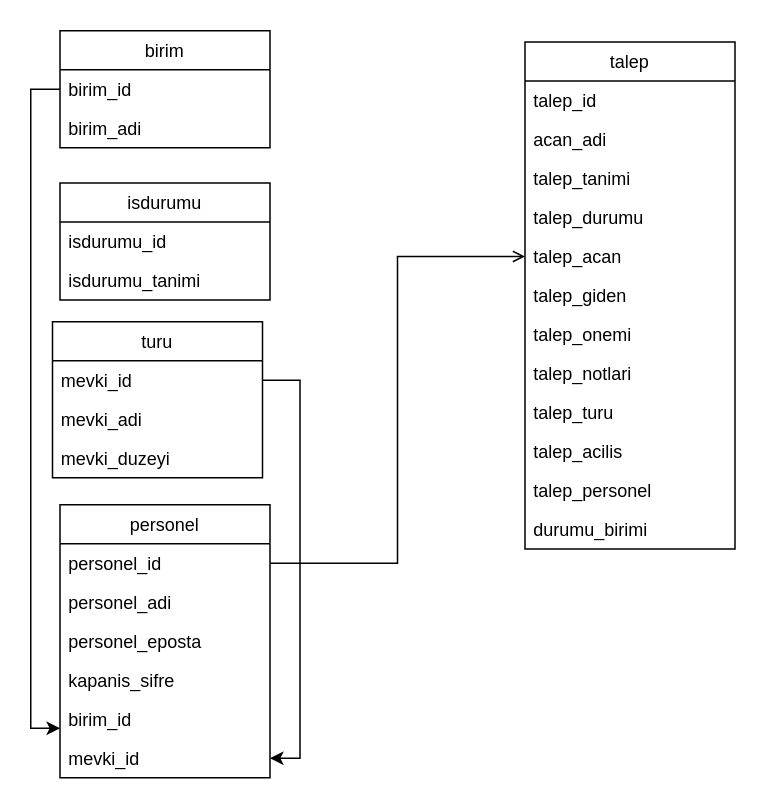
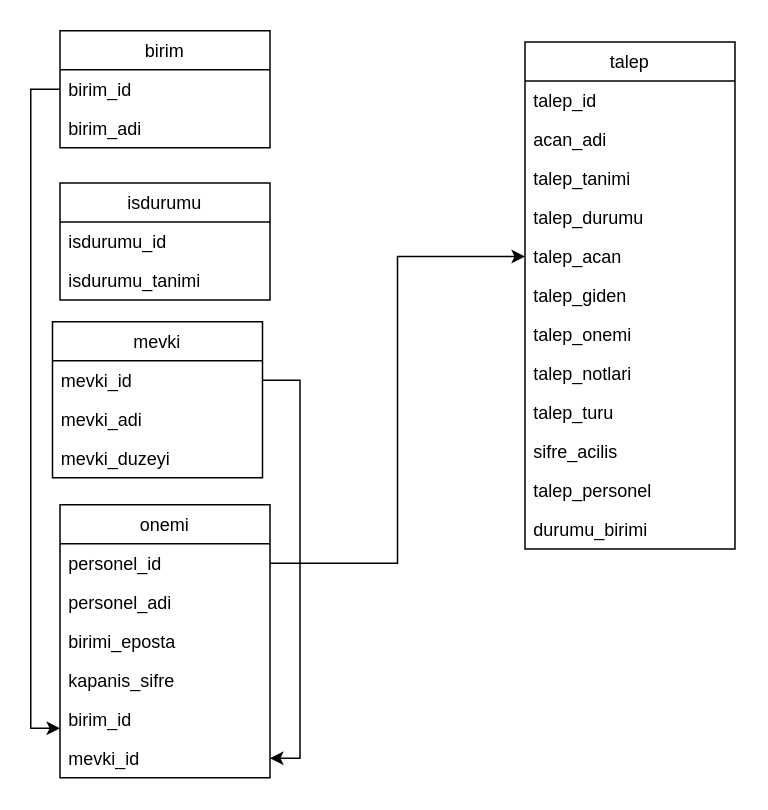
- <mxCell id="34" style="edgeStyle=orthogonalEdgeStyle;rounded=0;orthogonalLoop=1;jettySize=auto;html=1;endArrow=open;" edge="1" parent="1" source="13" target="24"><mxGeometry relative="1" as="geometry" /></mxCell>
+ <mxCell id="34" style="edgeStyle=orthogonalEdgeStyle;rounded=0;orthogonalLoop=1;jettySize=auto;html=1;" edge="1" parent="1" source="13" target="24"><mxGeometry relative="1" as="geometry" /></mxCell>
- <mxCell id="8" value="turu" style="swimlane;fontStyle=0;childLayout=stackLayout;horizontal=1;startSize=26;fillColor=none;horizontalStack=0;resizeParent=1;resizeParentMax=0;resizeLast=0;collapsible=1;marginBottom=0;" parent="1" vertex="1"><mxGeometry x="34.5" y="214" width="140" height="104" as="geometry" /></mxCell>
+ <mxCell id="8" value="mevki" style="swimlane;fontStyle=0;childLayout=stackLayout;horizontal=1;startSize=26;fillColor=none;horizontalStack=0;resizeParent=1;resizeParentMax=0;resizeLast=0;collapsible=1;marginBottom=0;" parent="1" vertex="1"><mxGeometry x="34.5" y="214" width="140" height="104" as="geometry" /></mxCell>
- <mxCell id="29" value="talep_acilis&#10;" style="text;strokeColor=none;fillColor=none;align=left;verticalAlign=top;spacingLeft=4;spacingRight=4;overflow=hidden;rotatable=0;points=[[0,0.5],[1,0.5]];portConstraint=eastwest;" vertex="1" parent="19"><mxGeometry y="260" width="140" height="26" as="geometry" /></mxCell>
+ <mxCell id="29" value="sifre_acilis&#10;" style="text;strokeColor=none;fillColor=none;align=left;verticalAlign=top;spacingLeft=4;spacingRight=4;overflow=hidden;rotatable=0;points=[[0,0.5],[1,0.5]];portConstraint=eastwest;" vertex="1" parent="19"><mxGeometry y="260" width="140" height="26" as="geometry" /></mxCell>
- <mxCell id="12" value="personel" style="swimlane;fontStyle=0;childLayout=stackLayout;horizontal=1;startSize=26;fillColor=none;horizontalStack=0;resizeParent=1;resizeParentMax=0;resizeLast=0;collapsible=1;marginBottom=0;" parent="1" vertex="1"><mxGeometry x="39.5" y="336" width="140" height="182" as="geometry" /></mxCell>
+ <mxCell id="12" value="onemi" style="swimlane;fontStyle=0;childLayout=stackLayout;horizontal=1;startSize=26;fillColor=none;horizontalStack=0;resizeParent=1;resizeParentMax=0;resizeLast=0;collapsible=1;marginBottom=0;" parent="1" vertex="1"><mxGeometry x="39.5" y="336" width="140" height="182" as="geometry" /></mxCell>
- <mxCell id="15" value="personel_eposta" style="text;strokeColor=none;fillColor=none;align=left;verticalAlign=top;spacingLeft=4;spacingRight=4;overflow=hidden;rotatable=0;points=[[0,0.5],[1,0.5]];portConstraint=eastwest;" parent="12" vertex="1"><mxGeometry y="78" width="140" height="26" as="geometry" /></mxCell>
+ <mxCell id="15" value="birimi_eposta" style="text;strokeColor=none;fillColor=none;align=left;verticalAlign=top;spacingLeft=4;spacingRight=4;overflow=hidden;rotatable=0;points=[[0,0.5],[1,0.5]];portConstraint=eastwest;" parent="12" vertex="1"><mxGeometry y="78" width="140" height="26" as="geometry" /></mxCell>
